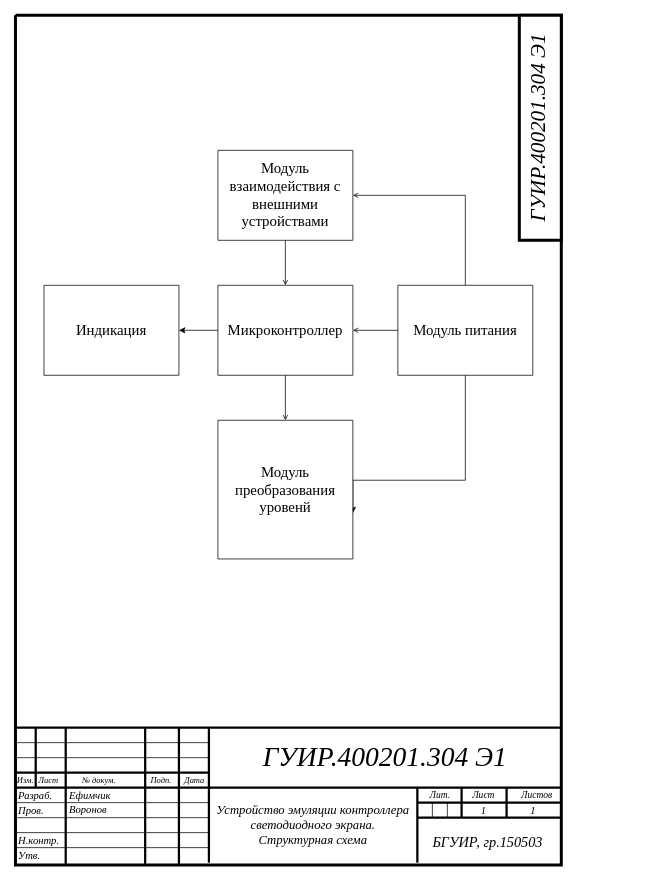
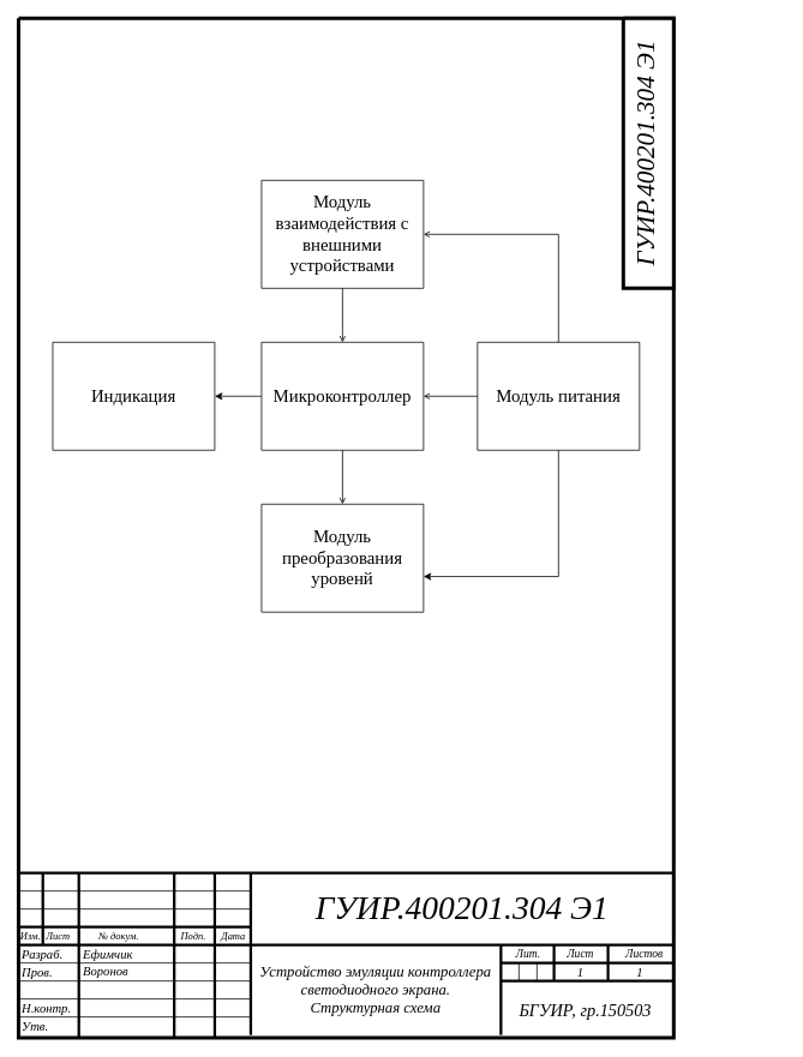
- <mxCell id="52" value="&lt;div style=&quot;&quot;&gt;&lt;span style=&quot;font-size: 19.76px;&quot;&gt;Модуль преобразования уровенй&lt;/span&gt;&lt;/div&gt;" style="verticalAlign=middle;align=center;vsdxID=154;fillColor=#ffffff;gradientColor=none;shape=stencil(nZBLDoAgDERP0z3SIyjew0SURgSD+Lu9kMZoXLhwN9O+tukAlrNpJg1SzDH4QW/URgNYgZTkjA4UkwJUgGXng+6DX1zLfmoymdXo17xh5zmRJ6Q42BWCfc2oJfdAr+Yv+AP9Cb7OJ3H/2JG1HNGz/84klThPVCc=);strokeColor=#000000;points=[[-0.85,1.02,0],[0.5,1.02,0],[0,0.67,0],[1,0.67,0],[0.5,0.67,0]];labelBackgroundColor=none;rounded=0;html=1;whiteSpace=wrap;fontFamily=GOST type B;" parent="1" vertex="1"><mxGeometry x="290" y="560" width="180" height="185" as="geometry" /></mxCell>
+ <mxCell id="52" value="&lt;div style=&quot;&quot;&gt;&lt;span style=&quot;font-size: 19.76px;&quot;&gt;Модуль преобразования уровенй&lt;/span&gt;&lt;/div&gt;" style="verticalAlign=middle;align=center;vsdxID=154;fillColor=#ffffff;gradientColor=none;shape=stencil(nZBLDoAgDERP0z3SIyjew0SURgSD+Lu9kMZoXLhwN9O+tukAlrNpJg1SzDH4QW/URgNYgZTkjA4UkwJUgGXng+6DX1zLfmoymdXo17xh5zmRJ6Q42BWCfc2oJfdAr+Yv+AP9Cb7OJ3H/2JG1HNGz/84klThPVCc=);strokeColor=#000000;points=[[-0.85,1.02,0],[0.5,1.02,0],[0,0.67,0],[1,0.67,0],[0.5,0.67,0]];labelBackgroundColor=none;rounded=0;html=1;whiteSpace=wrap;fontFamily=GOST type B;" parent="1" vertex="1"><mxGeometry x="290" y="560" width="180" height="120" as="geometry" /></mxCell>
